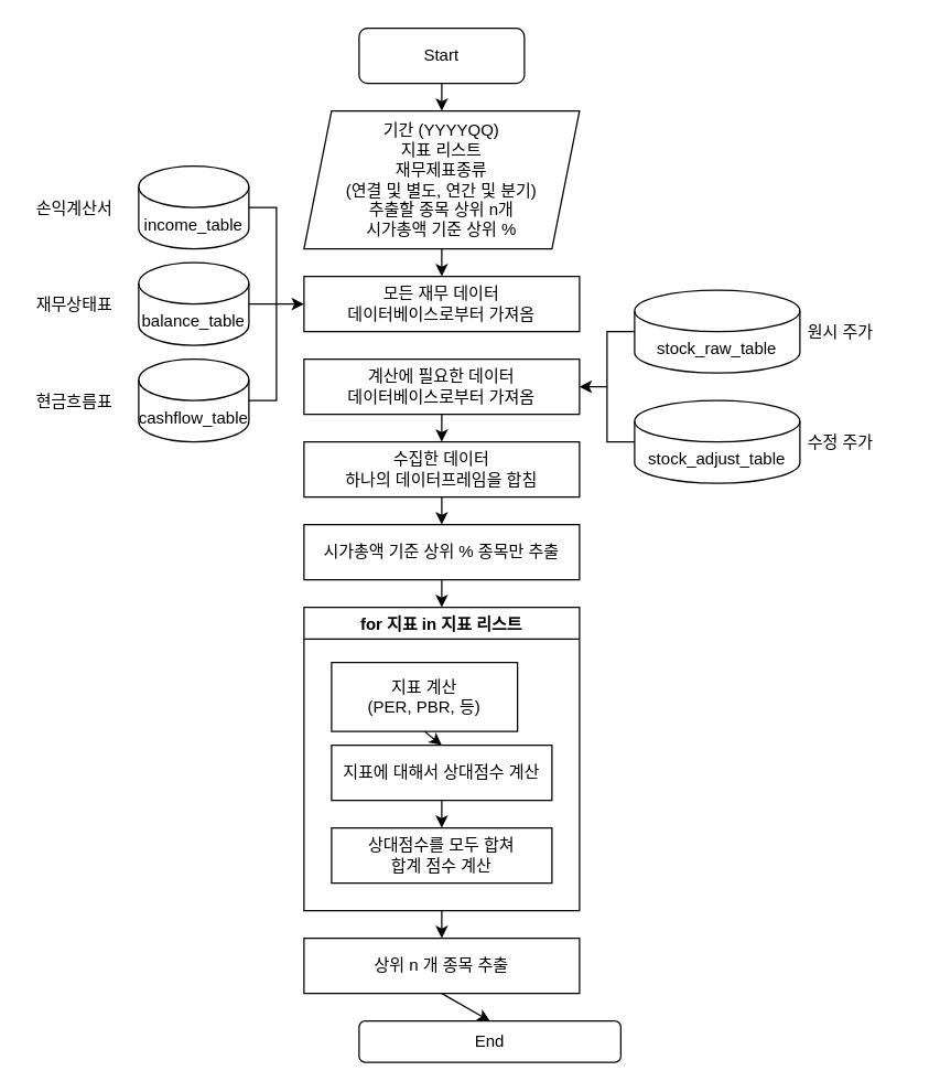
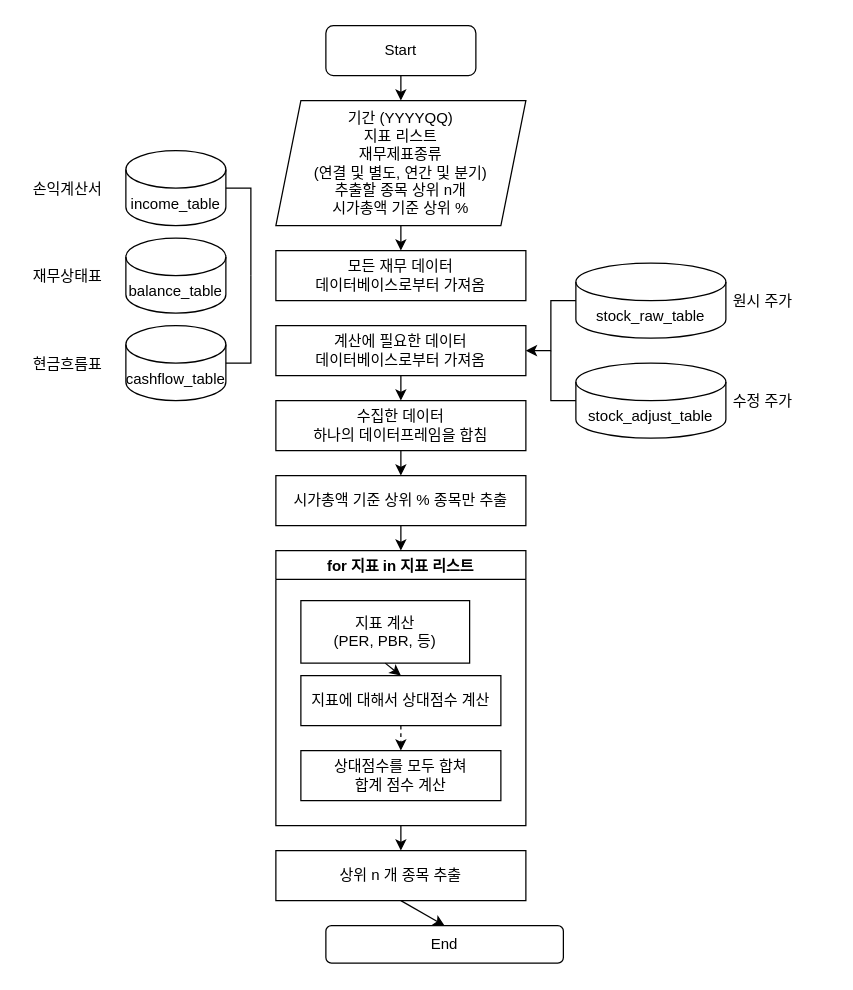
- <mxCell id="8" value="" style="endArrow=classic;html=1;rounded=0;exitX=1;exitY=0.5;exitDx=0;exitDy=0;exitPerimeter=0;entryX=0;entryY=0.5;entryDx=0;entryDy=0;" edge="1" parent="1" source="6" target="4"><mxGeometry width="50" height="50" relative="1" as="geometry"><mxPoint x="90" y="320" as="sourcePoint" /><mxPoint x="140" y="270" as="targetPoint" /></mxGeometry></mxCell>
- <mxCell id="29" value="" style="endArrow=classic;html=1;rounded=0;exitX=0.5;exitY=1;exitDx=0;exitDy=0;entryX=0.5;entryY=0;entryDx=0;entryDy=0;" edge="1" parent="24" source="26" target="27"><mxGeometry width="50" height="50" relative="1" as="geometry"><mxPoint x="90" y="-10" as="sourcePoint" /><mxPoint x="140" y="-60" as="targetPoint" /></mxGeometry></mxCell>
+ <mxCell id="29" value="" style="endArrow=classic;html=1;rounded=0;exitX=0.5;exitY=1;exitDx=0;exitDy=0;entryX=0.5;entryY=0;entryDx=0;entryDy=0;dashed=1;" edge="1" parent="24" source="26" target="27"><mxGeometry width="50" height="50" relative="1" as="geometry"><mxPoint x="90" y="-10" as="sourcePoint" /><mxPoint x="140" y="-60" as="targetPoint" /></mxGeometry></mxCell>
